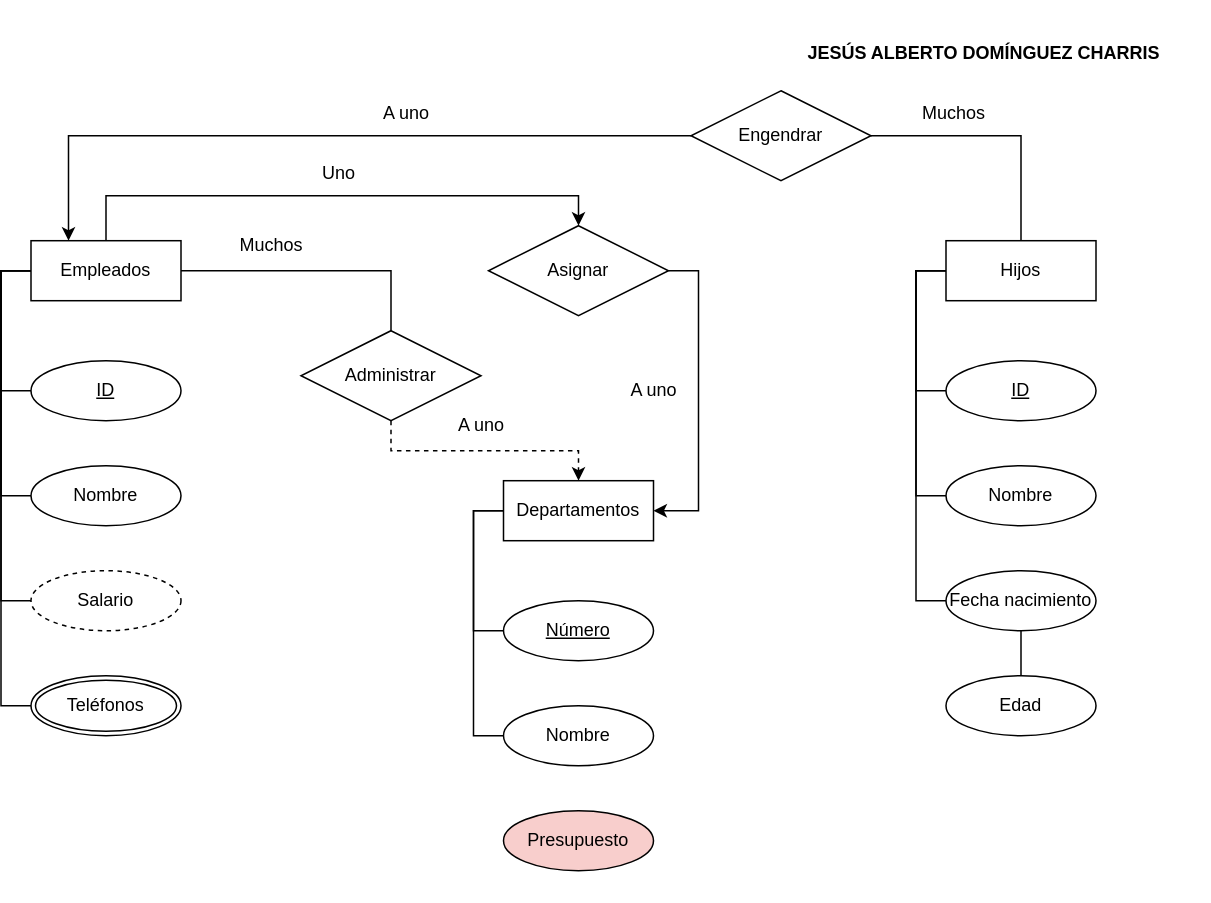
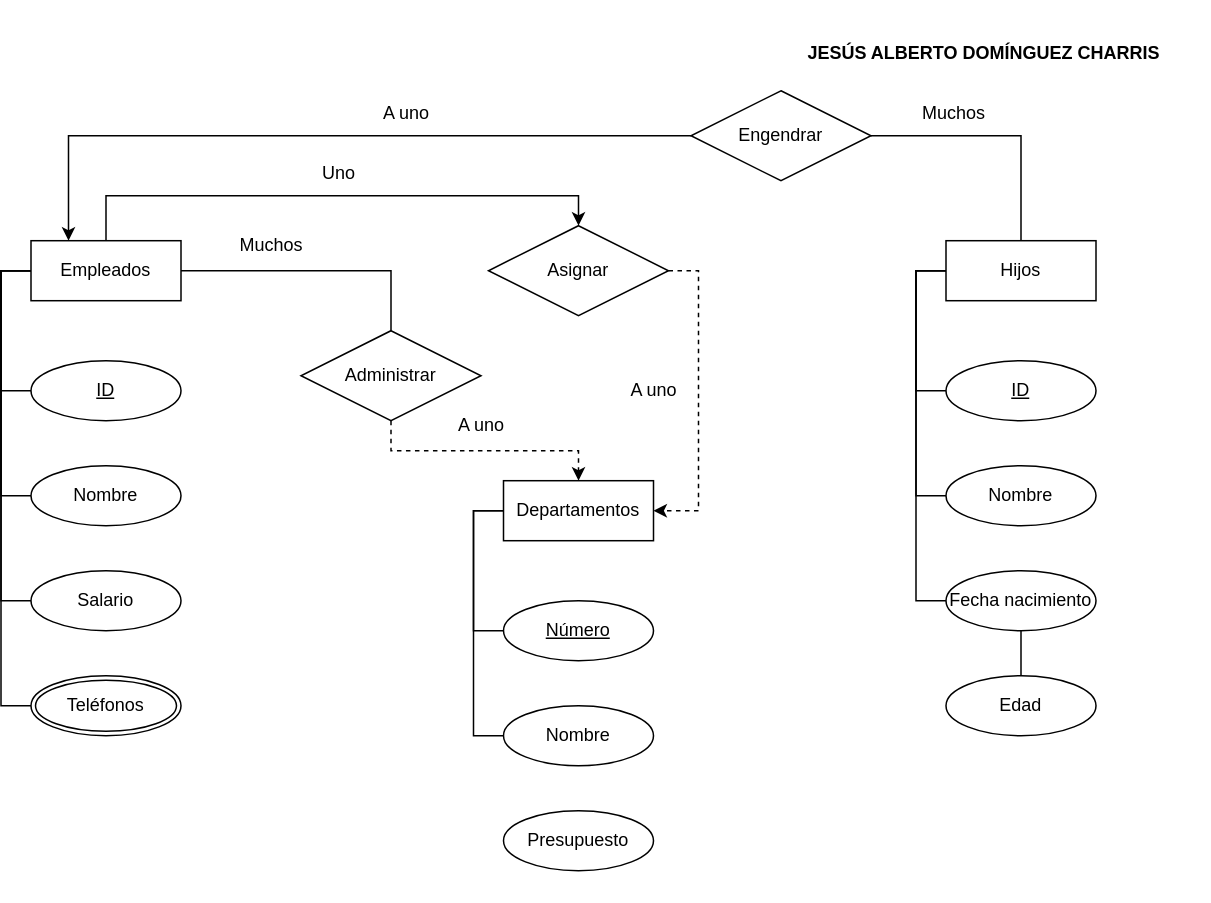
- <mxCell id="33" style="edgeStyle=orthogonalEdgeStyle;rounded=0;orthogonalLoop=1;jettySize=auto;html=1;entryX=1;entryY=0.5;entryDx=0;entryDy=0;exitX=1;exitY=0.5;exitDx=0;exitDy=0;" edge="1" parent="1" source="34" target="5"><mxGeometry relative="1" as="geometry" /></mxCell>
+ <mxCell id="33" style="edgeStyle=orthogonalEdgeStyle;rounded=0;orthogonalLoop=1;jettySize=auto;html=1;entryX=1;entryY=0.5;entryDx=0;entryDy=0;exitX=1;exitY=0.5;exitDx=0;exitDy=0;dashed=1;" edge="1" parent="1" source="34" target="5"><mxGeometry relative="1" as="geometry" /></mxCell>
- <mxCell id="13" value="Salario" style="ellipse;whiteSpace=wrap;html=1;align=center;dashed=1;" vertex="1" parent="1"><mxGeometry x="20" y="379.97" width="100" height="40" as="geometry" /></mxCell>
+ <mxCell id="13" value="Salario" style="ellipse;whiteSpace=wrap;html=1;align=center;" vertex="1" parent="1"><mxGeometry x="20" y="379.97" width="100" height="40" as="geometry" /></mxCell>
- <mxCell id="20" value="Presupuesto" style="ellipse;whiteSpace=wrap;html=1;align=center;fillColor=#f8cecc;" vertex="1" parent="1"><mxGeometry x="335" y="539.97" width="100" height="40" as="geometry" /></mxCell>
+ <mxCell id="20" value="Presupuesto" style="ellipse;whiteSpace=wrap;html=1;align=center;" vertex="1" parent="1"><mxGeometry x="335" y="539.97" width="100" height="40" as="geometry" /></mxCell>
